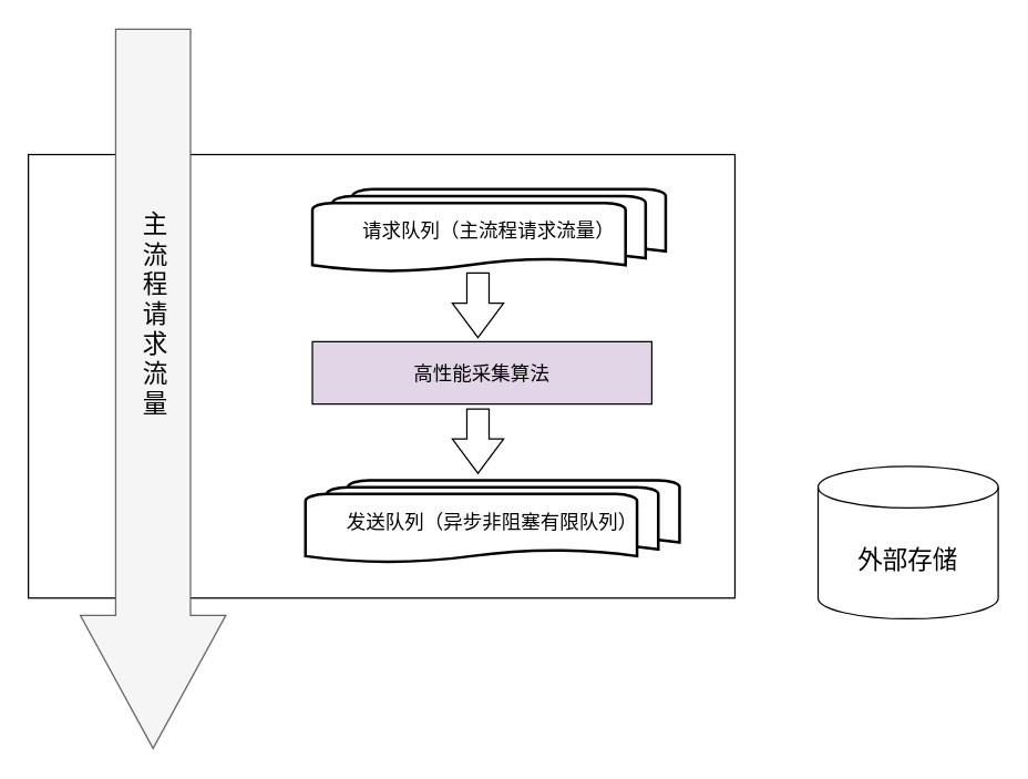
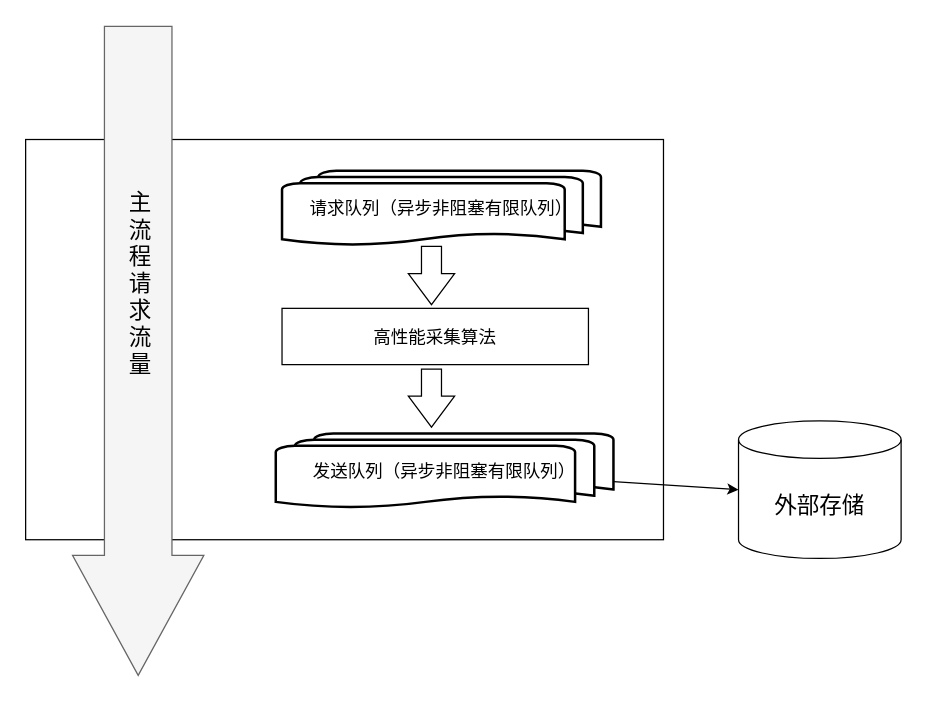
- <mxCell id="3" value="请求队列（主流程请求流量）" style="strokeWidth=2;html=1;shape=mxgraph.flowchart.multi-document;whiteSpace=wrap;fontSize=14;" vertex="1" parent="1"><mxGeometry x="225" y="136" width="255" height="60" as="geometry" /></mxCell>
+ <mxCell id="3" value="请求队列（异步非阻塞有限队列）" style="strokeWidth=2;html=1;shape=mxgraph.flowchart.multi-document;whiteSpace=wrap;fontSize=14;" vertex="1" parent="1"><mxGeometry x="225" y="136" width="255" height="60" as="geometry" /></mxCell>
- <mxCell id="6" value="高性能采集算法" style="rounded=0;whiteSpace=wrap;html=1;fontSize=14;fillColor=#e1d5e7;" vertex="1" parent="1"><mxGeometry x="225" y="246" width="245" height="45" as="geometry" /></mxCell>
+ <mxCell id="6" value="高性能采集算法" style="rounded=0;whiteSpace=wrap;html=1;fontSize=14;" vertex="1" parent="1"><mxGeometry x="225" y="246" width="245" height="45" as="geometry" /></mxCell>
+ <mxCell id="4" style="edgeStyle=none;rounded=0;orthogonalLoop=1;jettySize=auto;html=1;entryX=0;entryY=0.5;entryDx=0;entryDy=0;entryPerimeter=0;fontSize=18;" edge="1" parent="1" source="5" target="11"><mxGeometry relative="1" as="geometry" /></mxCell>
